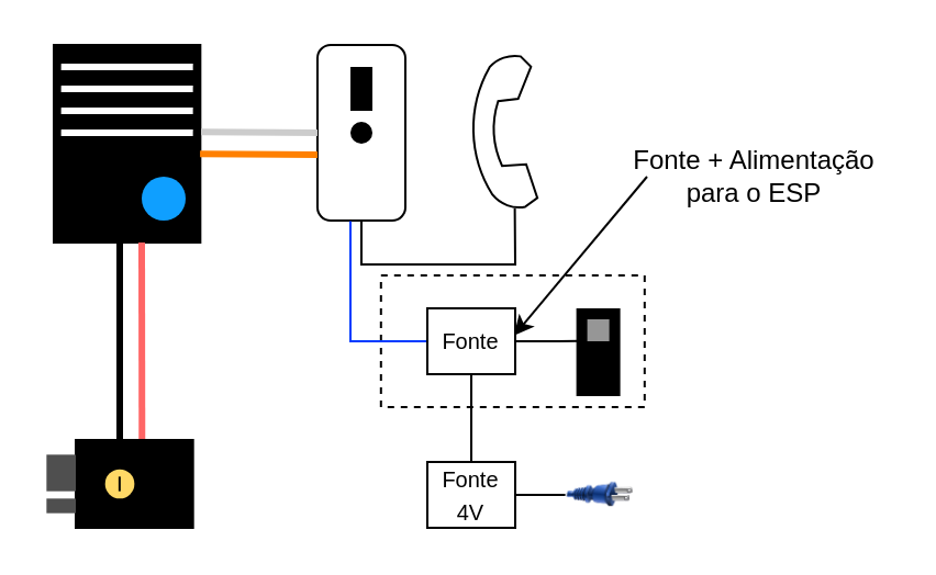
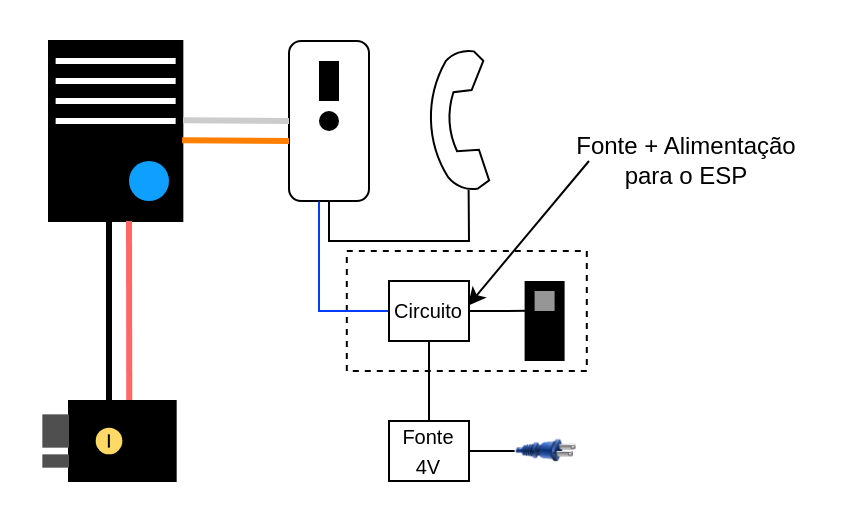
- <mxCell id="18" value="&lt;font style=&quot;font-size: 10px;&quot;&gt;Fonte&lt;/font&gt;" style="rounded=0;whiteSpace=wrap;html=1;" vertex="1" parent="1"><mxGeometry x="194" y="140" width="40" height="30" as="geometry" /></mxCell>
+ <mxCell id="18" value="&lt;font style=&quot;font-size: 10px;&quot;&gt;Circuito&lt;/font&gt;" style="rounded=0;whiteSpace=wrap;html=1;" vertex="1" parent="1"><mxGeometry x="194" y="140" width="40" height="30" as="geometry" /></mxCell>
